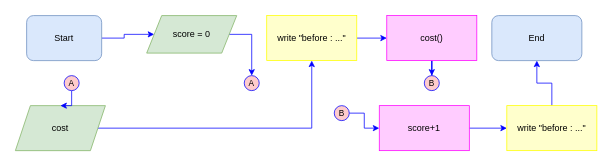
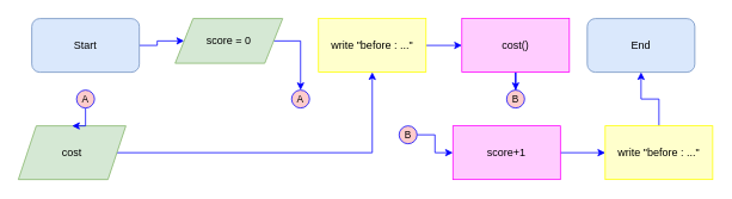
- <mxCell id="3" value="Start" style="rounded=1;whiteSpace=wrap;html=1;fillColor=#dae8fc;strokeColor=#6c8ebf;" parent="1" vertex="1"><mxGeometry x="35" y="20" width="100" height="60" as="geometry" /></mxCell>
+ <mxCell id="3" value="Start" style="rounded=1;whiteSpace=wrap;html=1;fillColor=#dae8fc;strokeColor=#6c8ebf;" parent="1" vertex="1"><mxGeometry x="35" y="20" width="120" height="60" as="geometry" /></mxCell>
